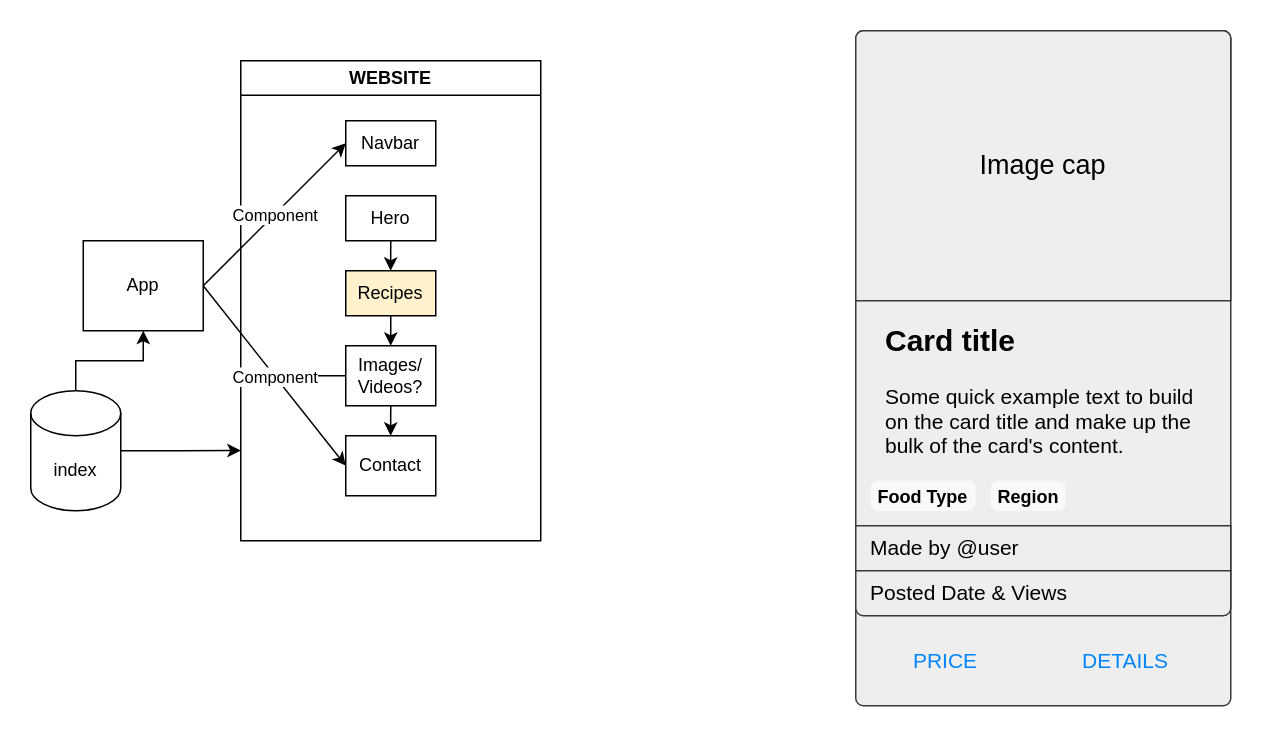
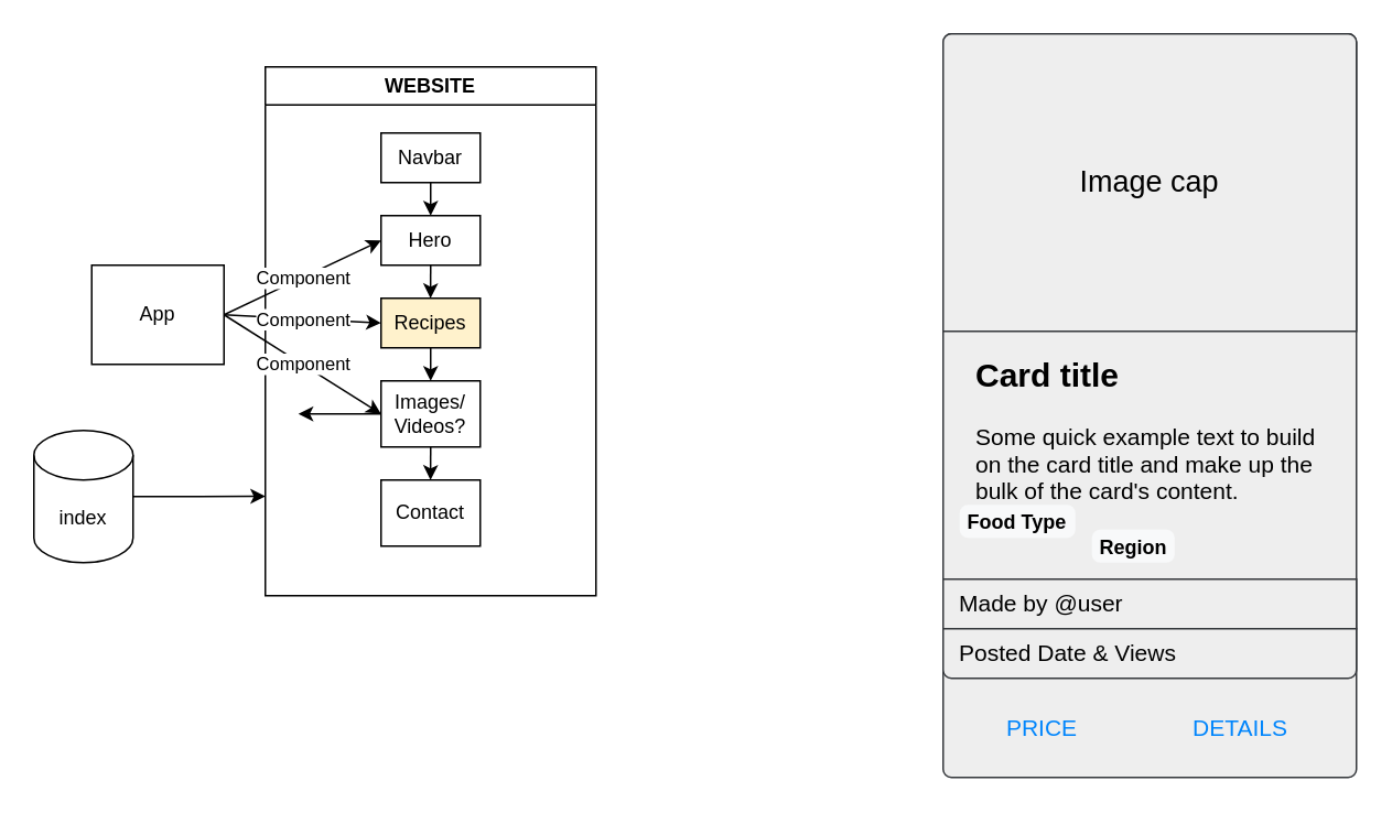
+ <mxCell id="6" style="edgeStyle=orthogonalEdgeStyle;rounded=0;orthogonalLoop=1;jettySize=auto;html=1;exitX=0.5;exitY=1;exitDx=0;exitDy=0;entryX=0.5;entryY=0;entryDx=0;entryDy=0;" edge="1" parent="5" source="7" target="9"><mxGeometry relative="1" as="geometry" /></mxCell>
- <mxCell id="16" value="" style="endArrow=classic;html=1;rounded=0;exitX=1;exitY=0.5;exitDx=0;exitDy=0;entryX=0;entryY=0.5;entryDx=0;entryDy=0;" edge="1" parent="1" source="2" target="7"><mxGeometry relative="1" as="geometry"><mxPoint x="130" y="200" as="sourcePoint" /><mxPoint x="230" y="200" as="targetPoint" /></mxGeometry></mxCell>
- <mxCell id="17" value="Component" style="edgeLabel;resizable=0;html=1;align=center;verticalAlign=middle;" connectable="0" vertex="1" parent="16"><mxGeometry relative="1" as="geometry" /></mxCell>
+ <mxCell id="18" value="" style="endArrow=classic;html=1;rounded=0;entryX=0;entryY=0.5;entryDx=0;entryDy=0;exitX=1;exitY=0.5;exitDx=0;exitDy=0;" edge="1" parent="1" source="2" target="9"><mxGeometry relative="1" as="geometry"><mxPoint x="90" y="190" as="sourcePoint" /><mxPoint x="240" y="105" as="targetPoint" /></mxGeometry></mxCell>
+ <mxCell id="19" value="Component" style="edgeLabel;resizable=0;html=1;align=center;verticalAlign=middle;" connectable="0" vertex="1" parent="18"><mxGeometry relative="1" as="geometry" /></mxCell>
+ <mxCell id="20" value="" style="endArrow=classic;html=1;rounded=0;entryX=0;entryY=0.5;entryDx=0;entryDy=0;exitX=1;exitY=0.5;exitDx=0;exitDy=0;" edge="1" parent="1" source="2" target="11"><mxGeometry relative="1" as="geometry"><mxPoint x="90" y="185" as="sourcePoint" /><mxPoint x="230" y="140" as="targetPoint" /></mxGeometry></mxCell>
+ <mxCell id="21" value="Component" style="edgeLabel;resizable=0;html=1;align=center;verticalAlign=middle;" connectable="0" vertex="1" parent="20"><mxGeometry relative="1" as="geometry" /></mxCell>
+ <mxCell id="22" value="" style="endArrow=classic;html=1;rounded=0;entryX=0;entryY=0.5;entryDx=0;entryDy=0;exitX=1;exitY=0.5;exitDx=0;exitDy=0;" edge="1" parent="1" source="2" target="14"><mxGeometry relative="1" as="geometry"><mxPoint x="90" y="190" as="sourcePoint" /><mxPoint x="240" y="205" as="targetPoint" /></mxGeometry></mxCell>
+ <mxCell id="23" value="Component" style="edgeLabel;resizable=0;html=1;align=center;verticalAlign=middle;" connectable="0" vertex="1" parent="22"><mxGeometry relative="1" as="geometry" /></mxCell>
- <mxCell id="27" style="edgeStyle=orthogonalEdgeStyle;rounded=0;orthogonalLoop=1;jettySize=auto;html=1;exitX=0.5;exitY=0;exitDx=0;exitDy=0;exitPerimeter=0;entryX=0.5;entryY=1;entryDx=0;entryDy=0;" edge="1" parent="1" source="28" target="2"><mxGeometry relative="1" as="geometry" /></mxCell>
- <mxCell id="24" value="" style="endArrow=classic;html=1;rounded=0;entryX=0;entryY=0.5;entryDx=0;entryDy=0;exitX=1;exitY=0.5;exitDx=0;exitDy=0;" edge="1" parent="1" source="2" target="15"><mxGeometry relative="1" as="geometry"><mxPoint x="100" y="200" as="sourcePoint" /><mxPoint x="240" y="260" as="targetPoint" /></mxGeometry></mxCell>
- <mxCell id="25" value="Component" style="edgeLabel;resizable=0;html=1;align=center;verticalAlign=middle;" connectable="0" vertex="1" parent="24"><mxGeometry relative="1" as="geometry" /></mxCell>
- <mxCell id="36" value="&lt;font style=&quot;font-size: 12px;&quot;&gt;Food Type&lt;/font&gt;" style="html=1;shadow=0;dashed=0;shape=mxgraph.bootstrap.rrect;rSize=5;strokeColor=none;strokeWidth=1;fillColor=#F8F9FA;fontColor=#000000;whiteSpace=wrap;align=left;verticalAlign=middle;spacingLeft=0;fontStyle=1;fontSize=14;spacing=5;" vertex="1" parent="29"><mxGeometry x="10" y="300" width="70" height="20" as="geometry" /></mxCell>
+ <mxCell id="36" value="&lt;font style=&quot;font-size: 12px;&quot;&gt;Food Type&lt;/font&gt;" style="html=1;shadow=0;dashed=0;shape=mxgraph.bootstrap.rrect;rSize=5;strokeColor=none;strokeWidth=1;fillColor=#F8F9FA;fontColor=#000000;whiteSpace=wrap;align=left;verticalAlign=middle;spacingLeft=0;fontStyle=1;fontSize=14;spacing=5;" vertex="1" parent="29"><mxGeometry x="10" y="285" width="70" height="20" as="geometry" /></mxCell>
